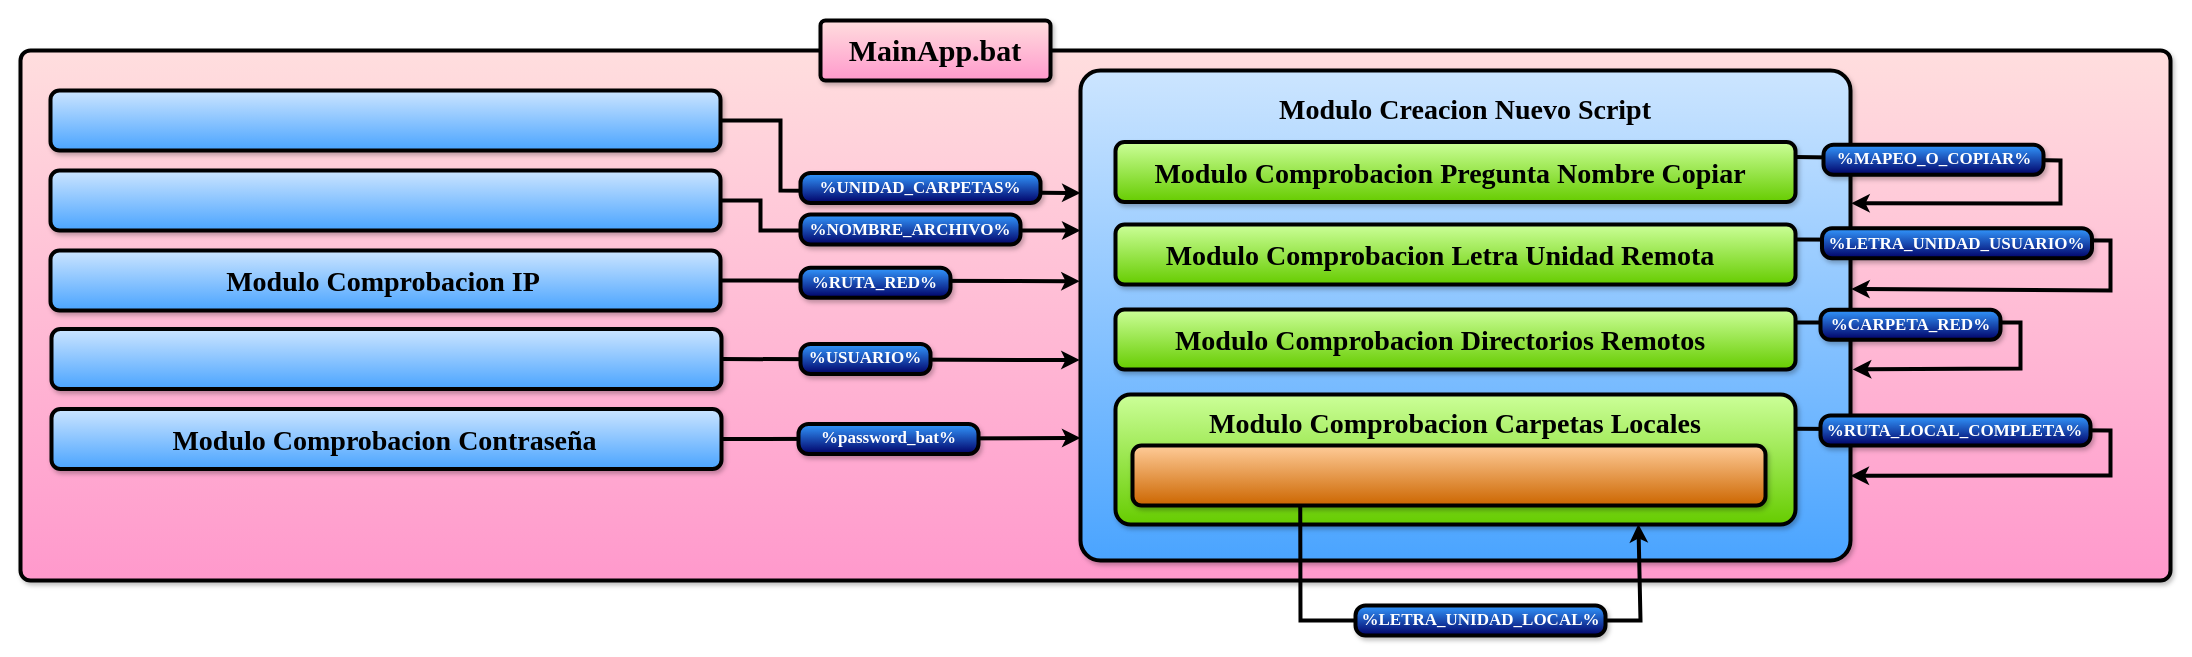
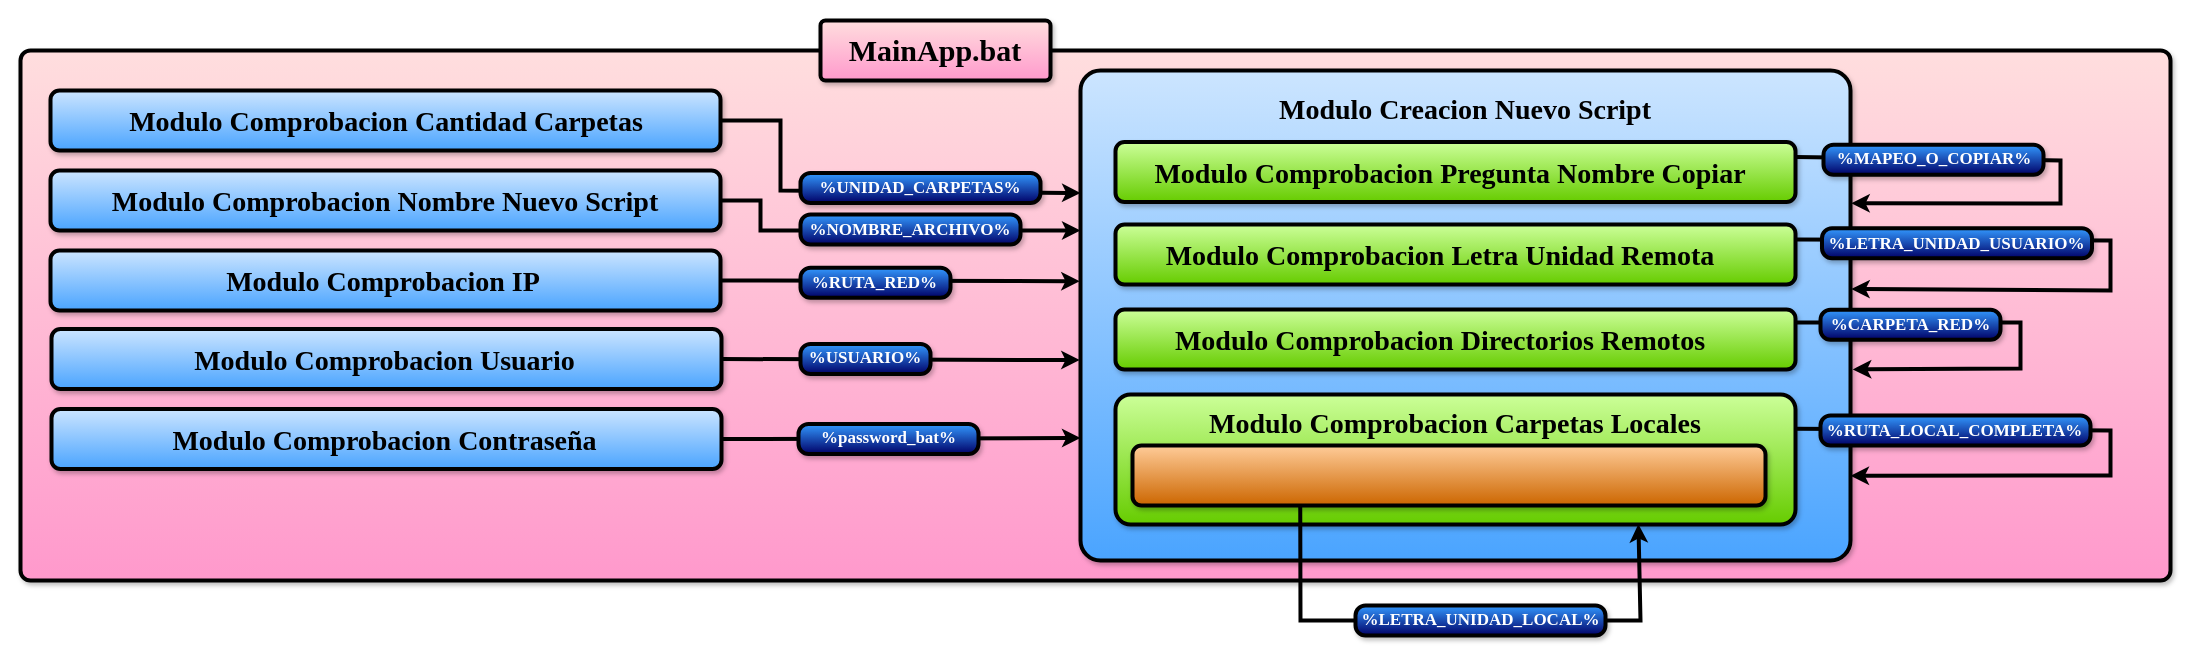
+ <mxCell id="13" value="&lt;b&gt;&lt;font style=&quot;font-size: 28px;&quot;&gt;Modulo Comprobacion Cantidad Carpetas&lt;/font&gt;&lt;/b&gt;" style="text;html=1;strokeColor=none;fillColor=none;align=center;verticalAlign=middle;whiteSpace=wrap;rounded=0;fontSize=30;fontFamily=Tahoma;" vertex="1" parent="1"><mxGeometry x="86" y="102.5" width="600" height="35" as="geometry" /></mxCell>
+ <mxCell id="14" value="&lt;b style=&quot;border-color: var(--border-color); font-size: 28px;&quot;&gt;Modulo Comprobacion Nombre Nuevo Script&lt;/b&gt;" style="text;html=1;strokeColor=none;fillColor=none;align=center;verticalAlign=middle;whiteSpace=wrap;rounded=0;fontSize=30;fontFamily=Tahoma;" vertex="1" parent="1"><mxGeometry x="69" y="177.5" width="632" height="45" as="geometry" /></mxCell>
+ <mxCell id="16" value="&lt;b style=&quot;border-color: var(--border-color); font-size: 28px;&quot;&gt;Modulo Comprobacion Usuario&lt;/b&gt;" style="text;html=1;strokeColor=none;fillColor=none;align=center;verticalAlign=middle;whiteSpace=wrap;rounded=0;fontSize=30;fontFamily=Tahoma;" vertex="1" parent="1"><mxGeometry x="164.5" y="341" width="439" height="35" as="geometry" /></mxCell>
